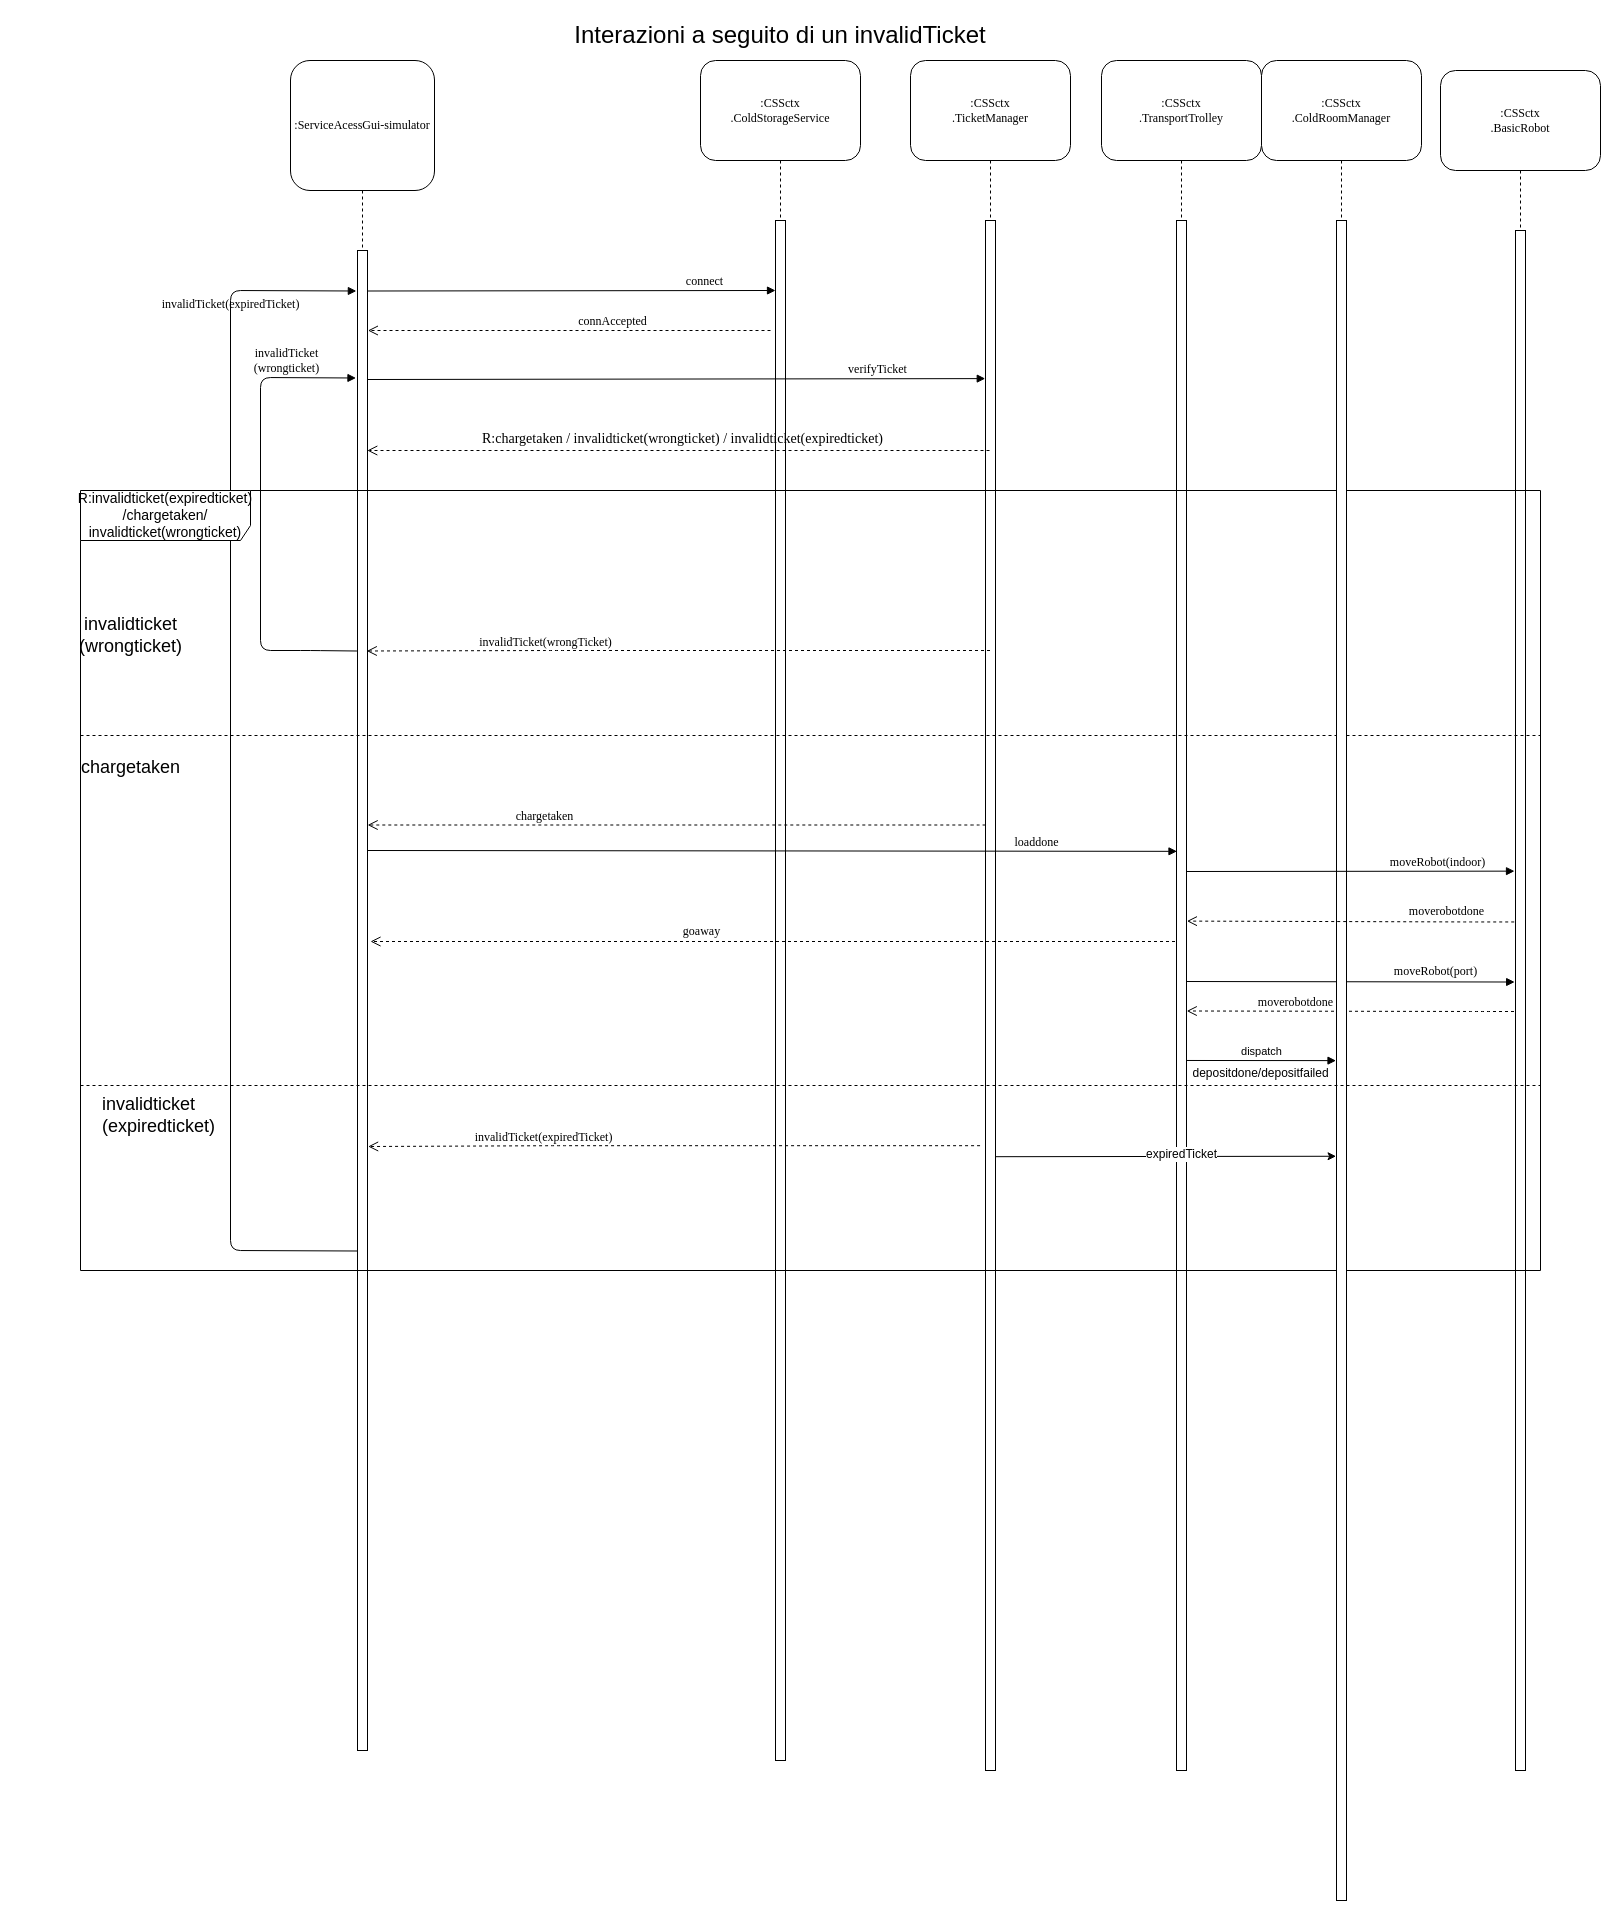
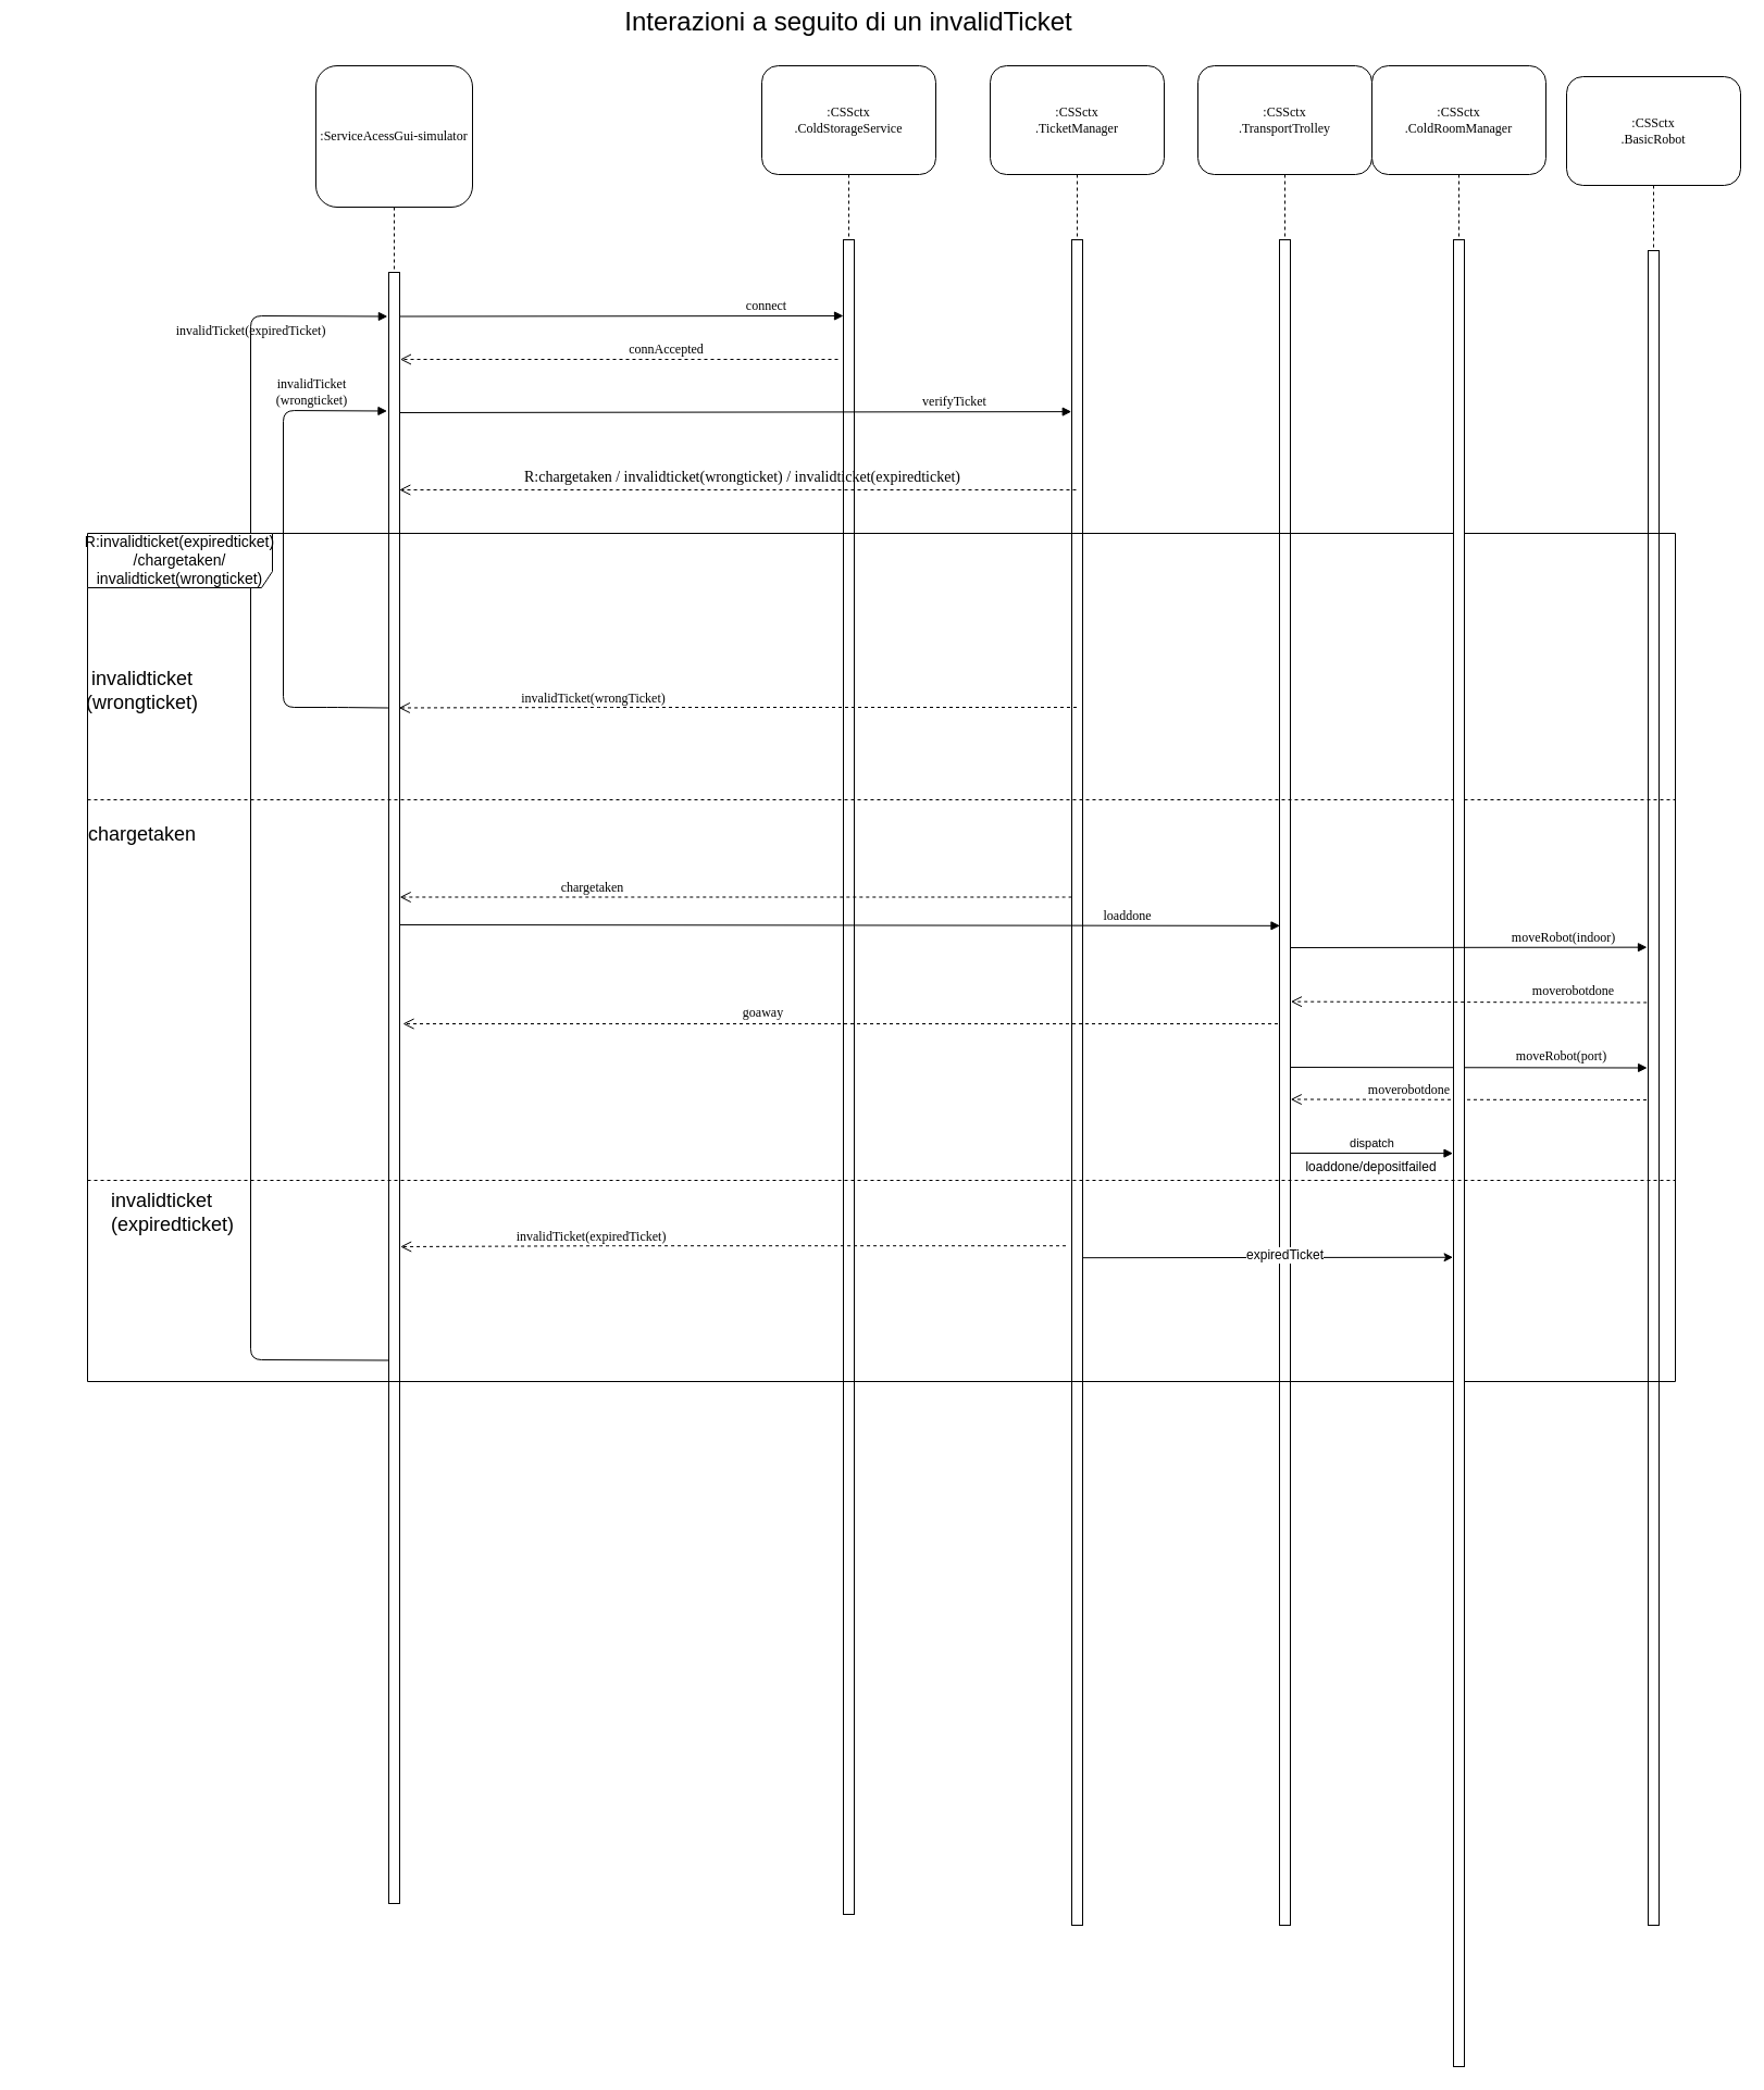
- <mxCell id="20" value="&lt;span style=&quot;font-size: 24px;&quot;&gt;Interazioni a seguito di un invalidTicket&lt;/span&gt;" style="text;html=1;strokeColor=none;fillColor=none;align=center;verticalAlign=middle;whiteSpace=wrap;rounded=0;" parent="1" vertex="1"><mxGeometry y="20" width="1520" height="30" as="geometry" x="20" /></mxCell>
+ <mxCell id="20" value="&lt;span style=&quot;font-size: 24px;&quot;&gt;Interazioni a seguito di un invalidTicket&lt;/span&gt;" style="text;html=1;strokeColor=none;fillColor=none;align=center;verticalAlign=middle;whiteSpace=wrap;rounded=0;" parent="1" vertex="1"><mxGeometry x="20" y="5" width="1520" height="30" as="geometry" /></mxCell>
- <mxCell id="29" value="depositdone/depositfailed" style="text;html=1;align=center;verticalAlign=middle;resizable=0;points=[];autosize=1;strokeColor=none;fillColor=none;" parent="1" vertex="1"><mxGeometry x="1180" y="1058" width="160" height="30" as="geometry" /></mxCell>
+ <mxCell id="29" value="loaddone/depositfailed" style="text;html=1;align=center;verticalAlign=middle;resizable=0;points=[];autosize=1;strokeColor=none;fillColor=none;" parent="1" vertex="1"><mxGeometry x="1180" y="1058" width="160" height="30" as="geometry" /></mxCell>
